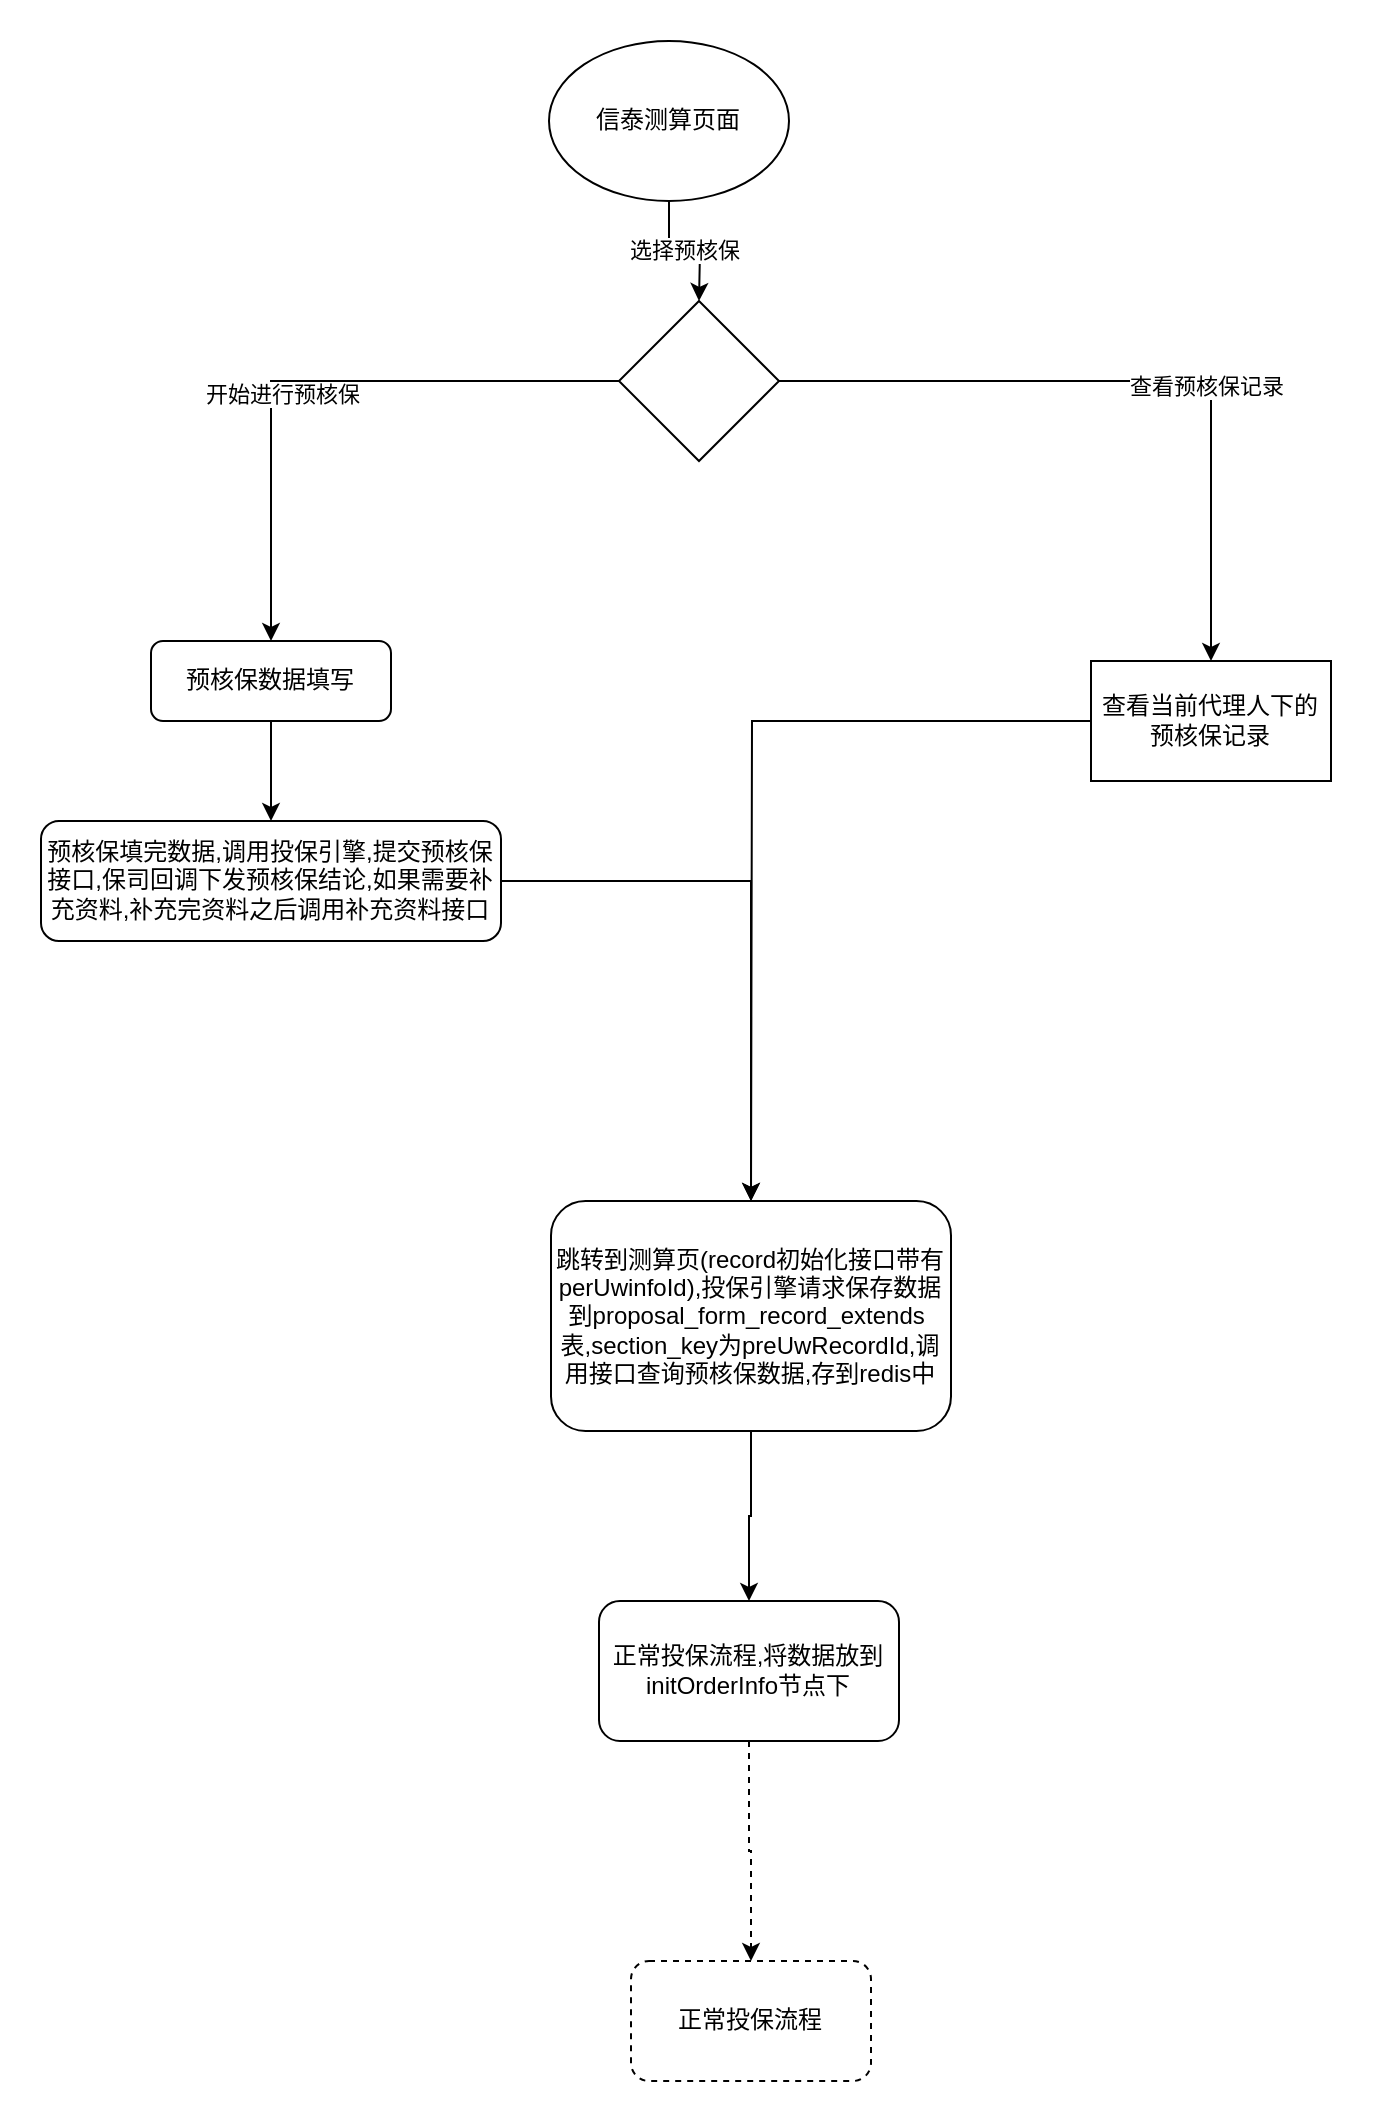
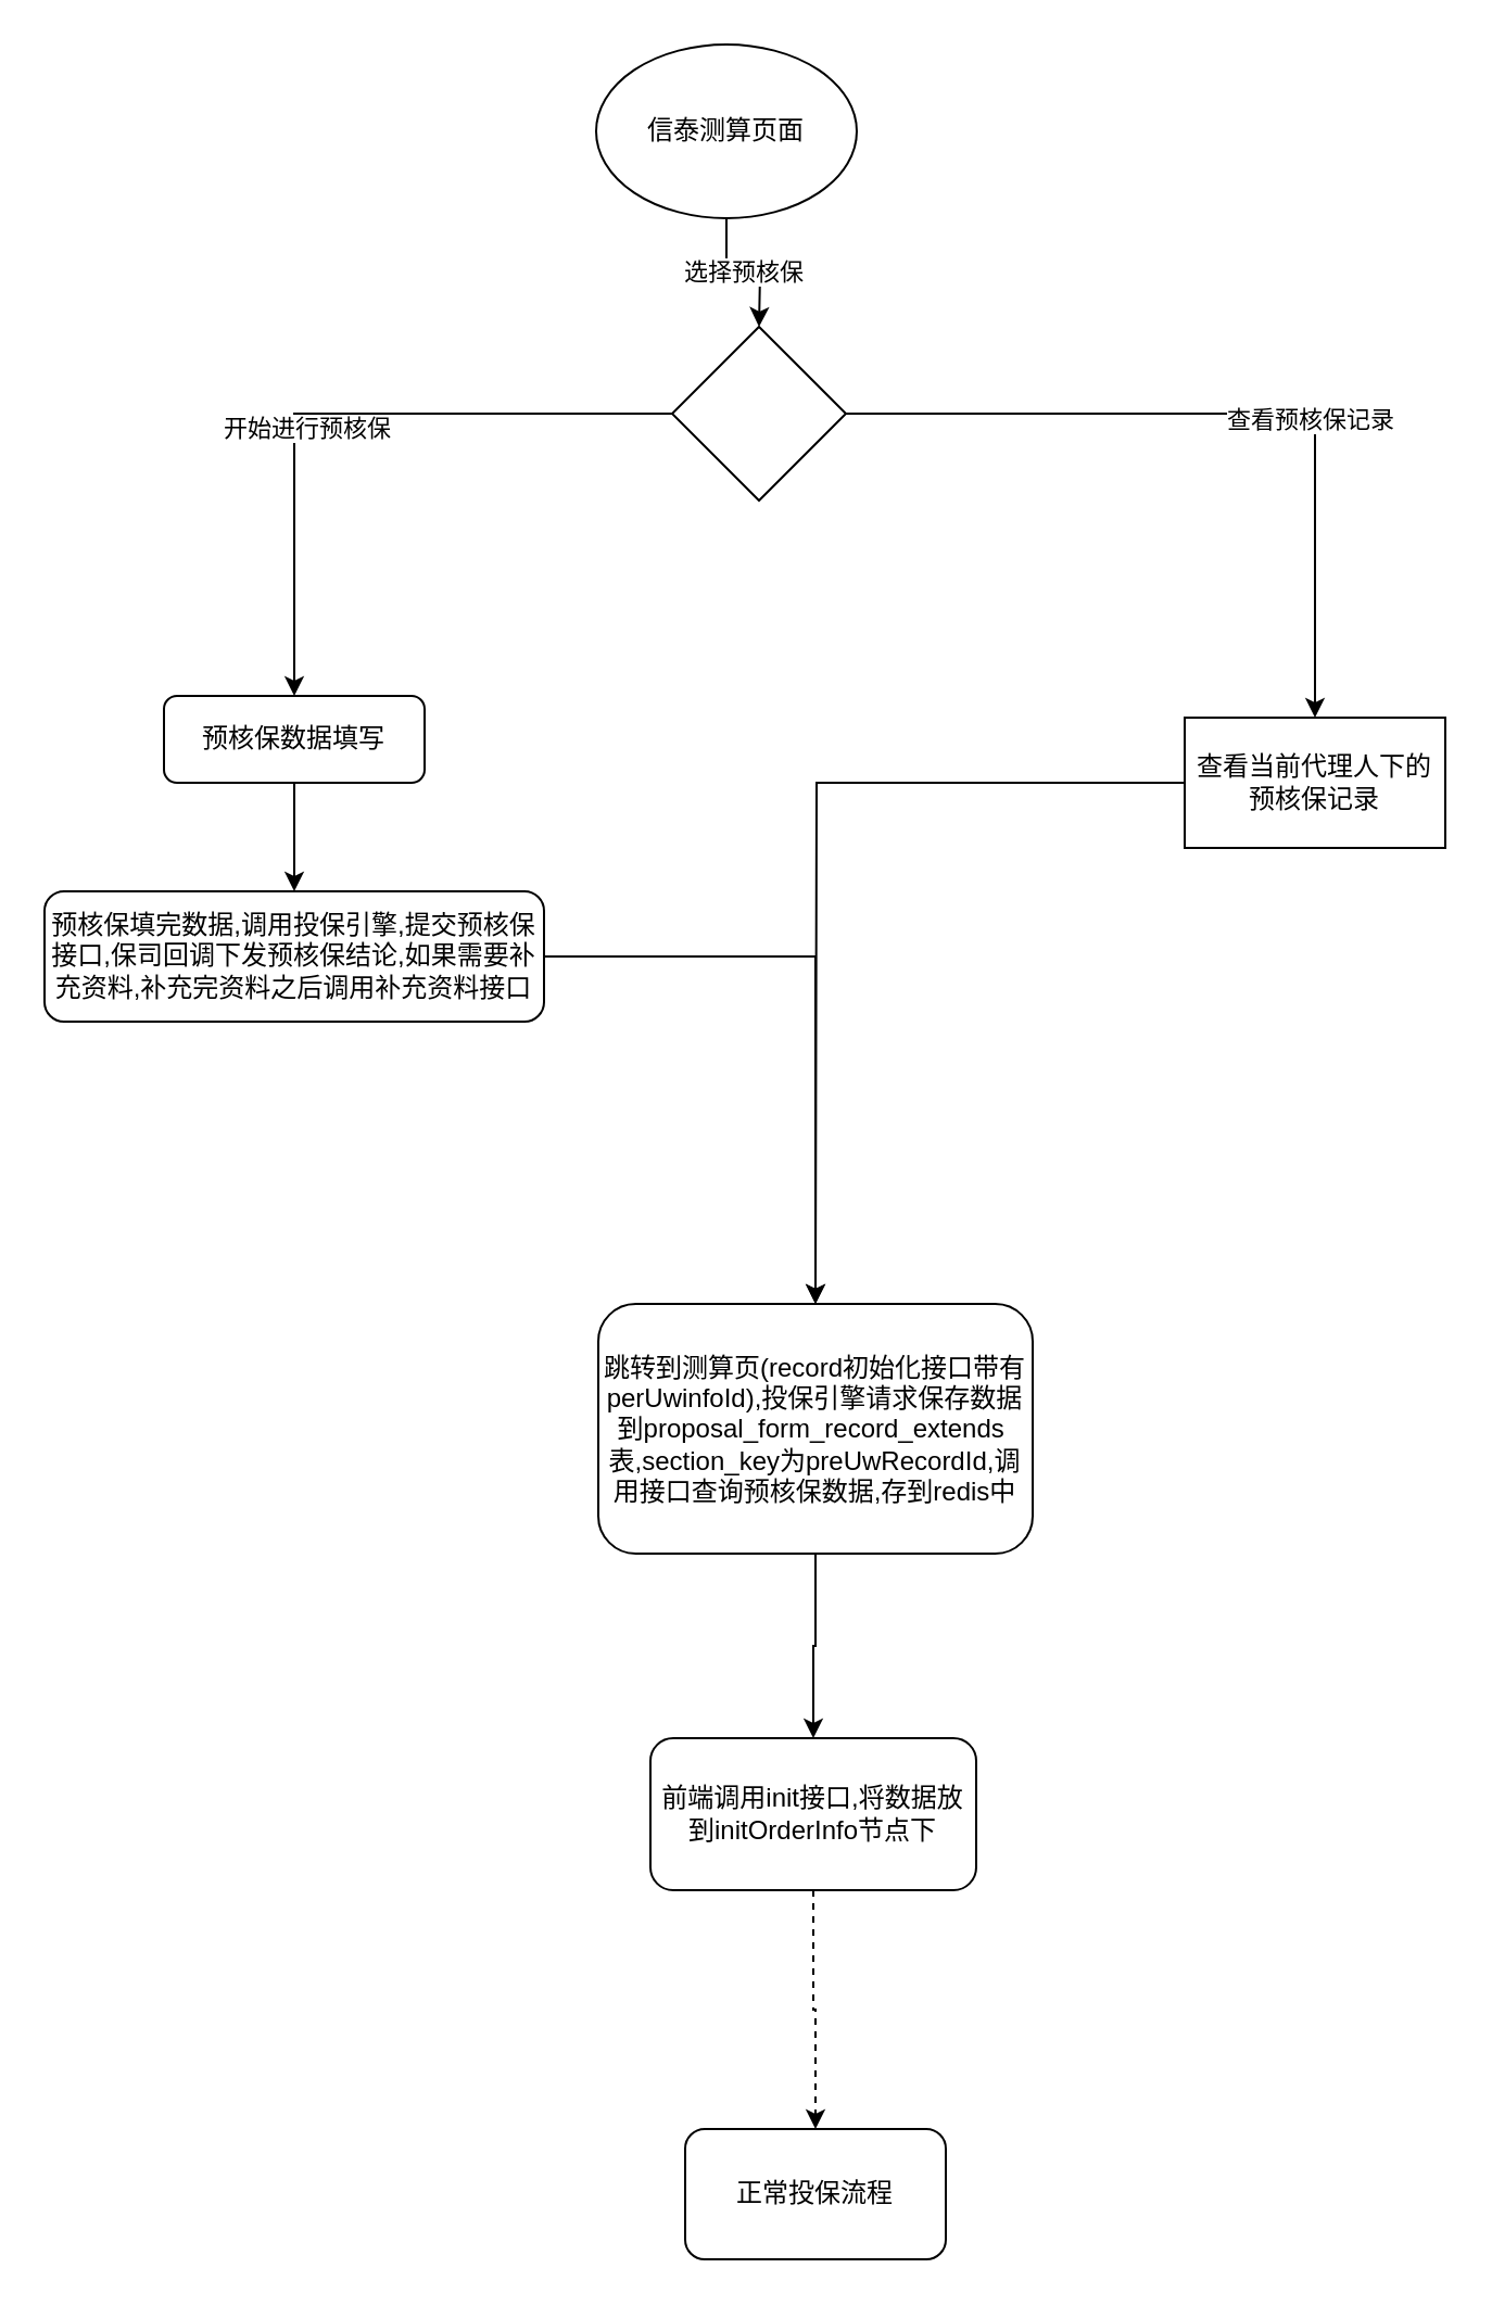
- <mxCell id="16" value="正常投保流程,将数据放到initOrderInfo节点下" style="rounded=1;whiteSpace=wrap;html=1;" vertex="1" parent="1"><mxGeometry x="299" y="800" width="150" height="70" as="geometry" /></mxCell>
+ <mxCell id="16" value="前端调用init接口,将数据放到initOrderInfo节点下" style="rounded=1;whiteSpace=wrap;html=1;" vertex="1" parent="1"><mxGeometry x="299" y="800" width="150" height="70" as="geometry" /></mxCell>
- <mxCell id="17" value="正常投保流程" style="rounded=1;whiteSpace=wrap;html=1;dashed=1;" vertex="1" parent="1"><mxGeometry x="315" y="980" width="120" height="60" as="geometry" /></mxCell>
+ <mxCell id="17" value="正常投保流程" style="rounded=1;whiteSpace=wrap;html=1;" vertex="1" parent="1"><mxGeometry x="315" y="980" width="120" height="60" as="geometry" /></mxCell>
